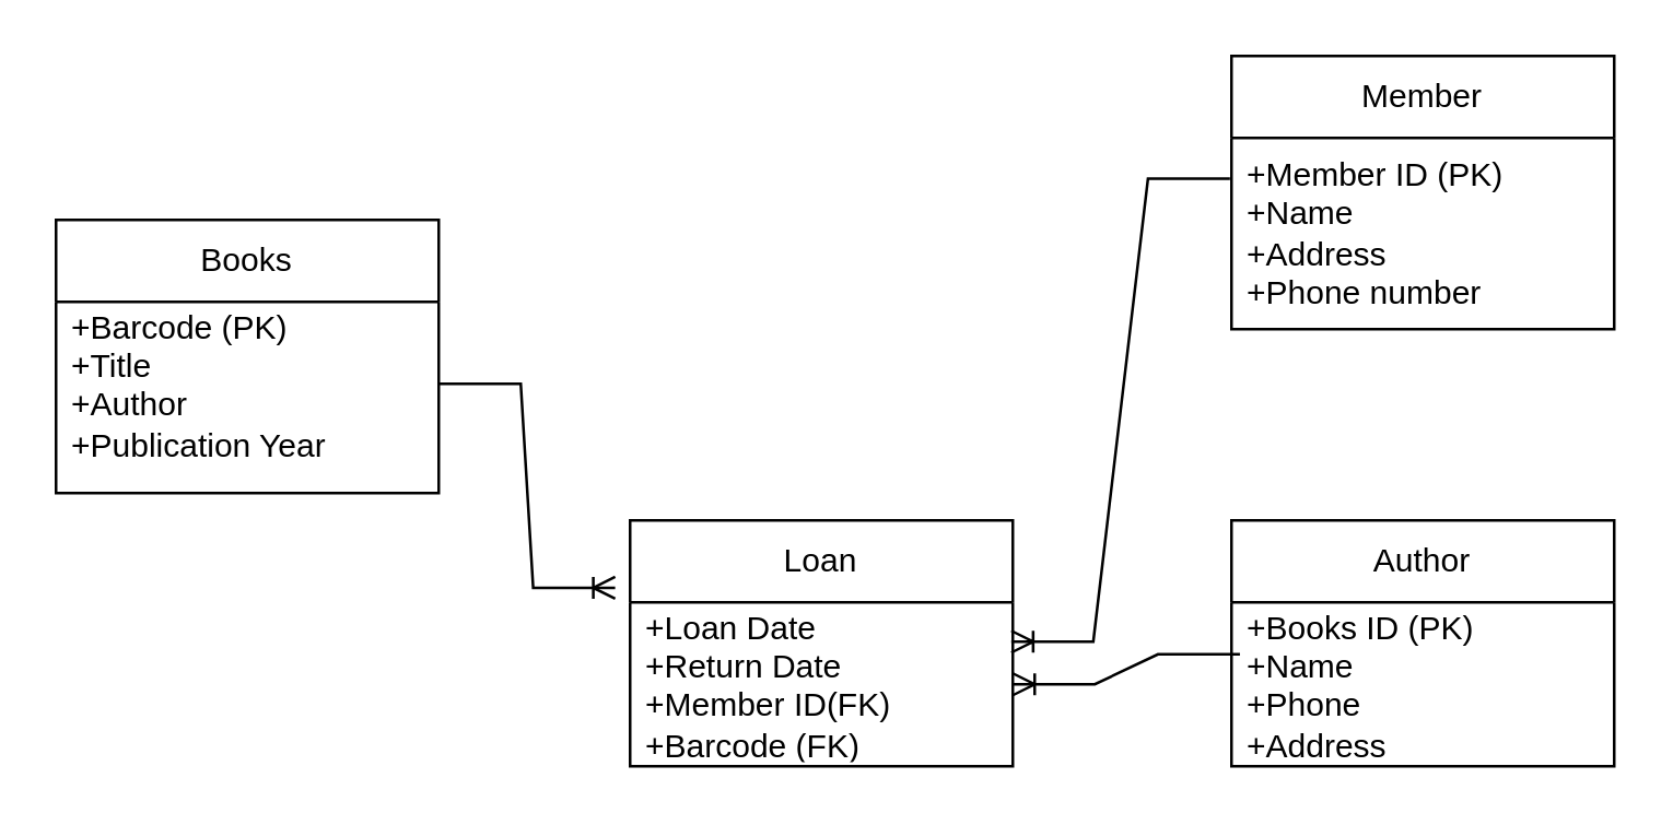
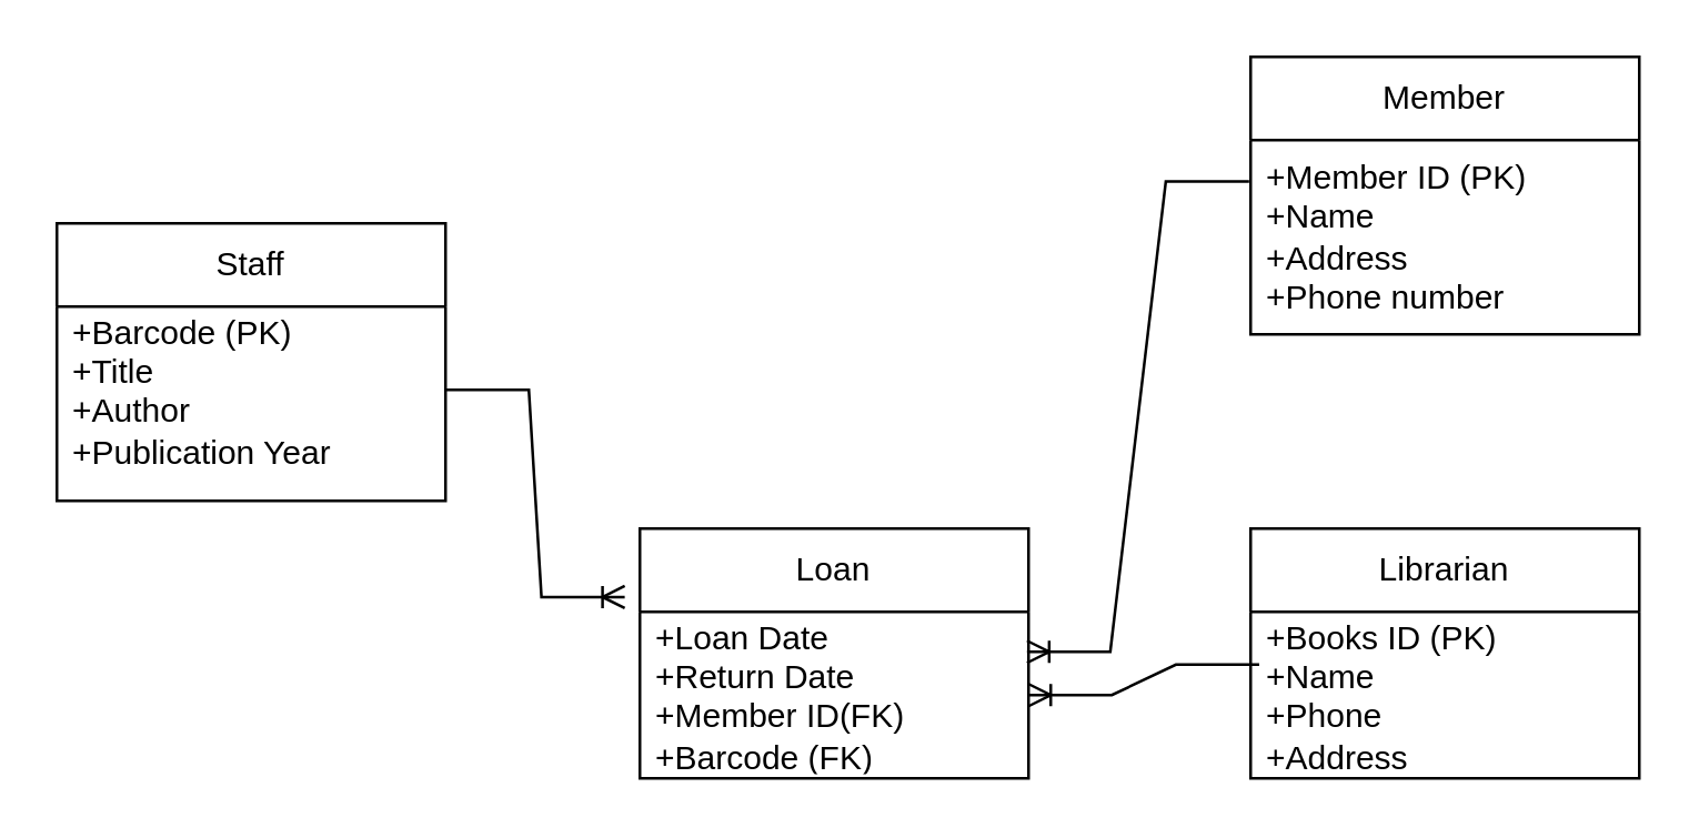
- <mxCell id="6" value="Books" style="swimlane;fontStyle=0;childLayout=stackLayout;horizontal=1;startSize=30;horizontalStack=0;resizeParent=1;resizeParentMax=0;resizeLast=0;collapsible=1;marginBottom=0;whiteSpace=wrap;html=1;" vertex="1" parent="1"><mxGeometry x="20" y="80" width="140" height="100" as="geometry" /></mxCell>
+ <mxCell id="6" value="Staff" style="swimlane;fontStyle=0;childLayout=stackLayout;horizontal=1;startSize=30;horizontalStack=0;resizeParent=1;resizeParentMax=0;resizeLast=0;collapsible=1;marginBottom=0;whiteSpace=wrap;html=1;" vertex="1" parent="1"><mxGeometry x="20" y="80" width="140" height="100" as="geometry" /></mxCell>
- <mxCell id="4" value="Author" style="swimlane;fontStyle=0;childLayout=stackLayout;horizontal=1;startSize=30;horizontalStack=0;resizeParent=1;resizeParentMax=0;resizeLast=0;collapsible=1;marginBottom=0;whiteSpace=wrap;html=1;" vertex="1" parent="1"><mxGeometry x="450" y="190" width="140" height="90" as="geometry" /></mxCell>
+ <mxCell id="4" value="Librarian" style="swimlane;fontStyle=0;childLayout=stackLayout;horizontal=1;startSize=30;horizontalStack=0;resizeParent=1;resizeParentMax=0;resizeLast=0;collapsible=1;marginBottom=0;whiteSpace=wrap;html=1;" vertex="1" parent="1"><mxGeometry x="450" y="190" width="140" height="90" as="geometry" /></mxCell>
